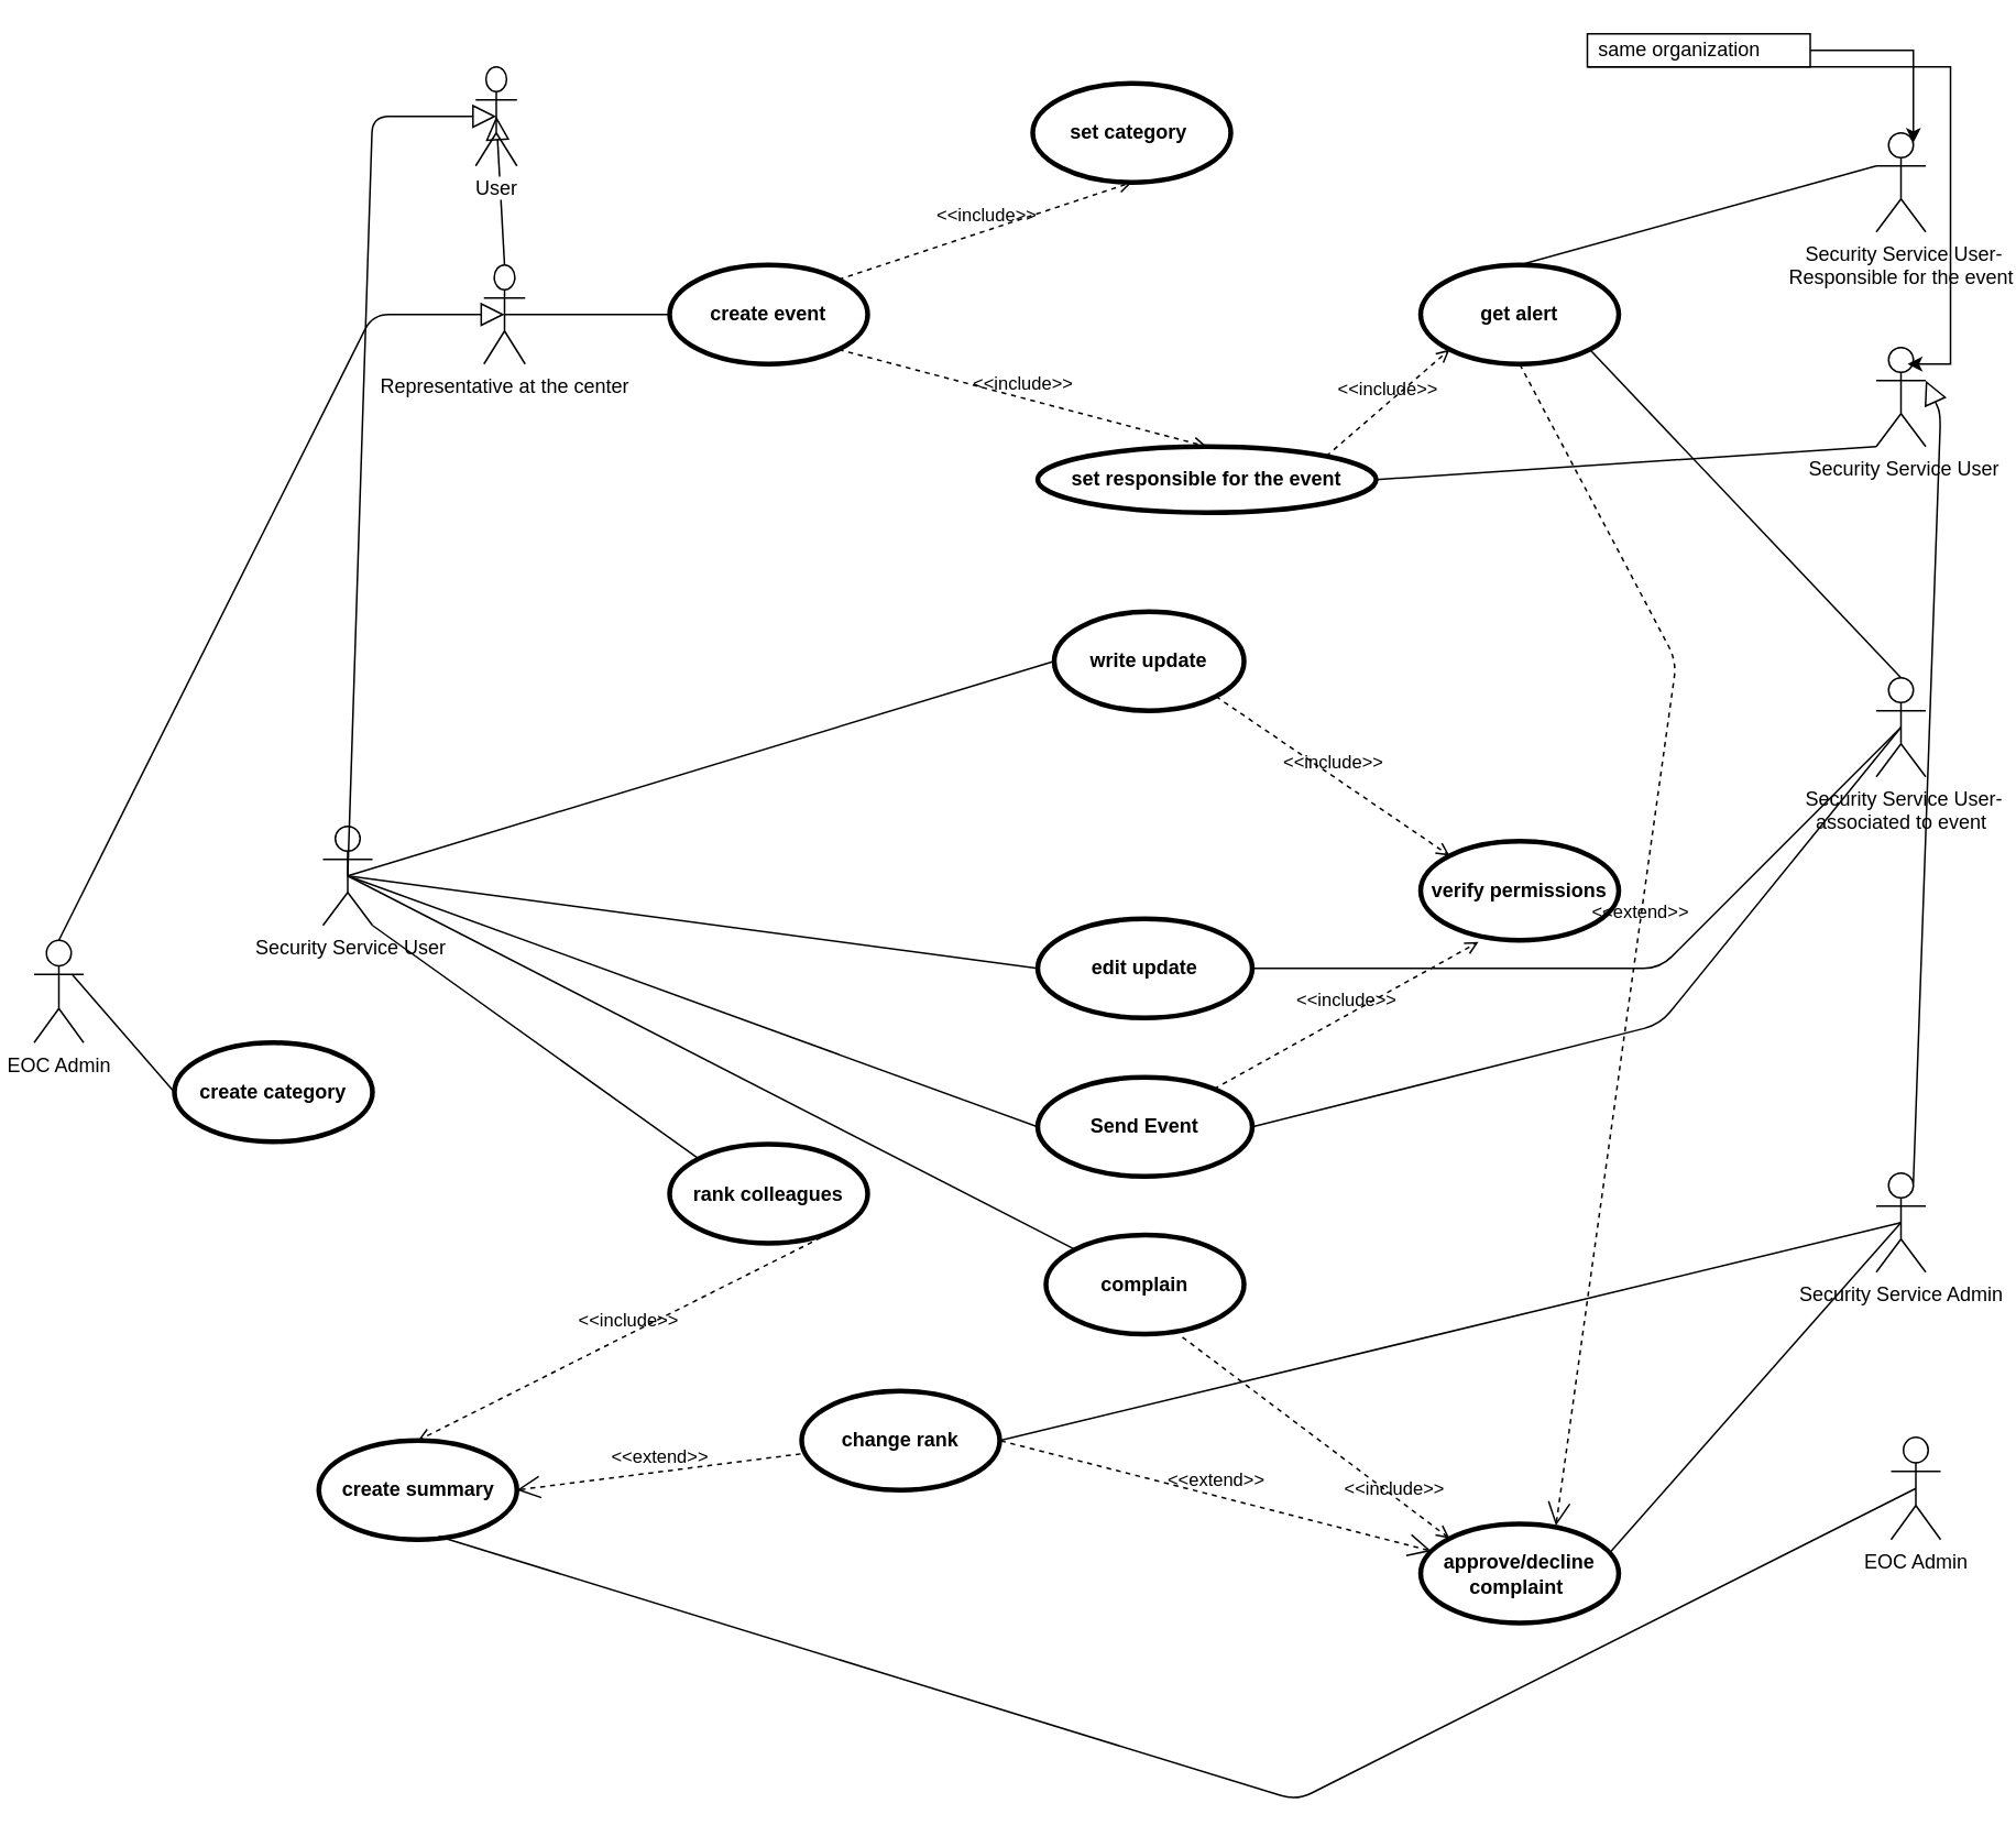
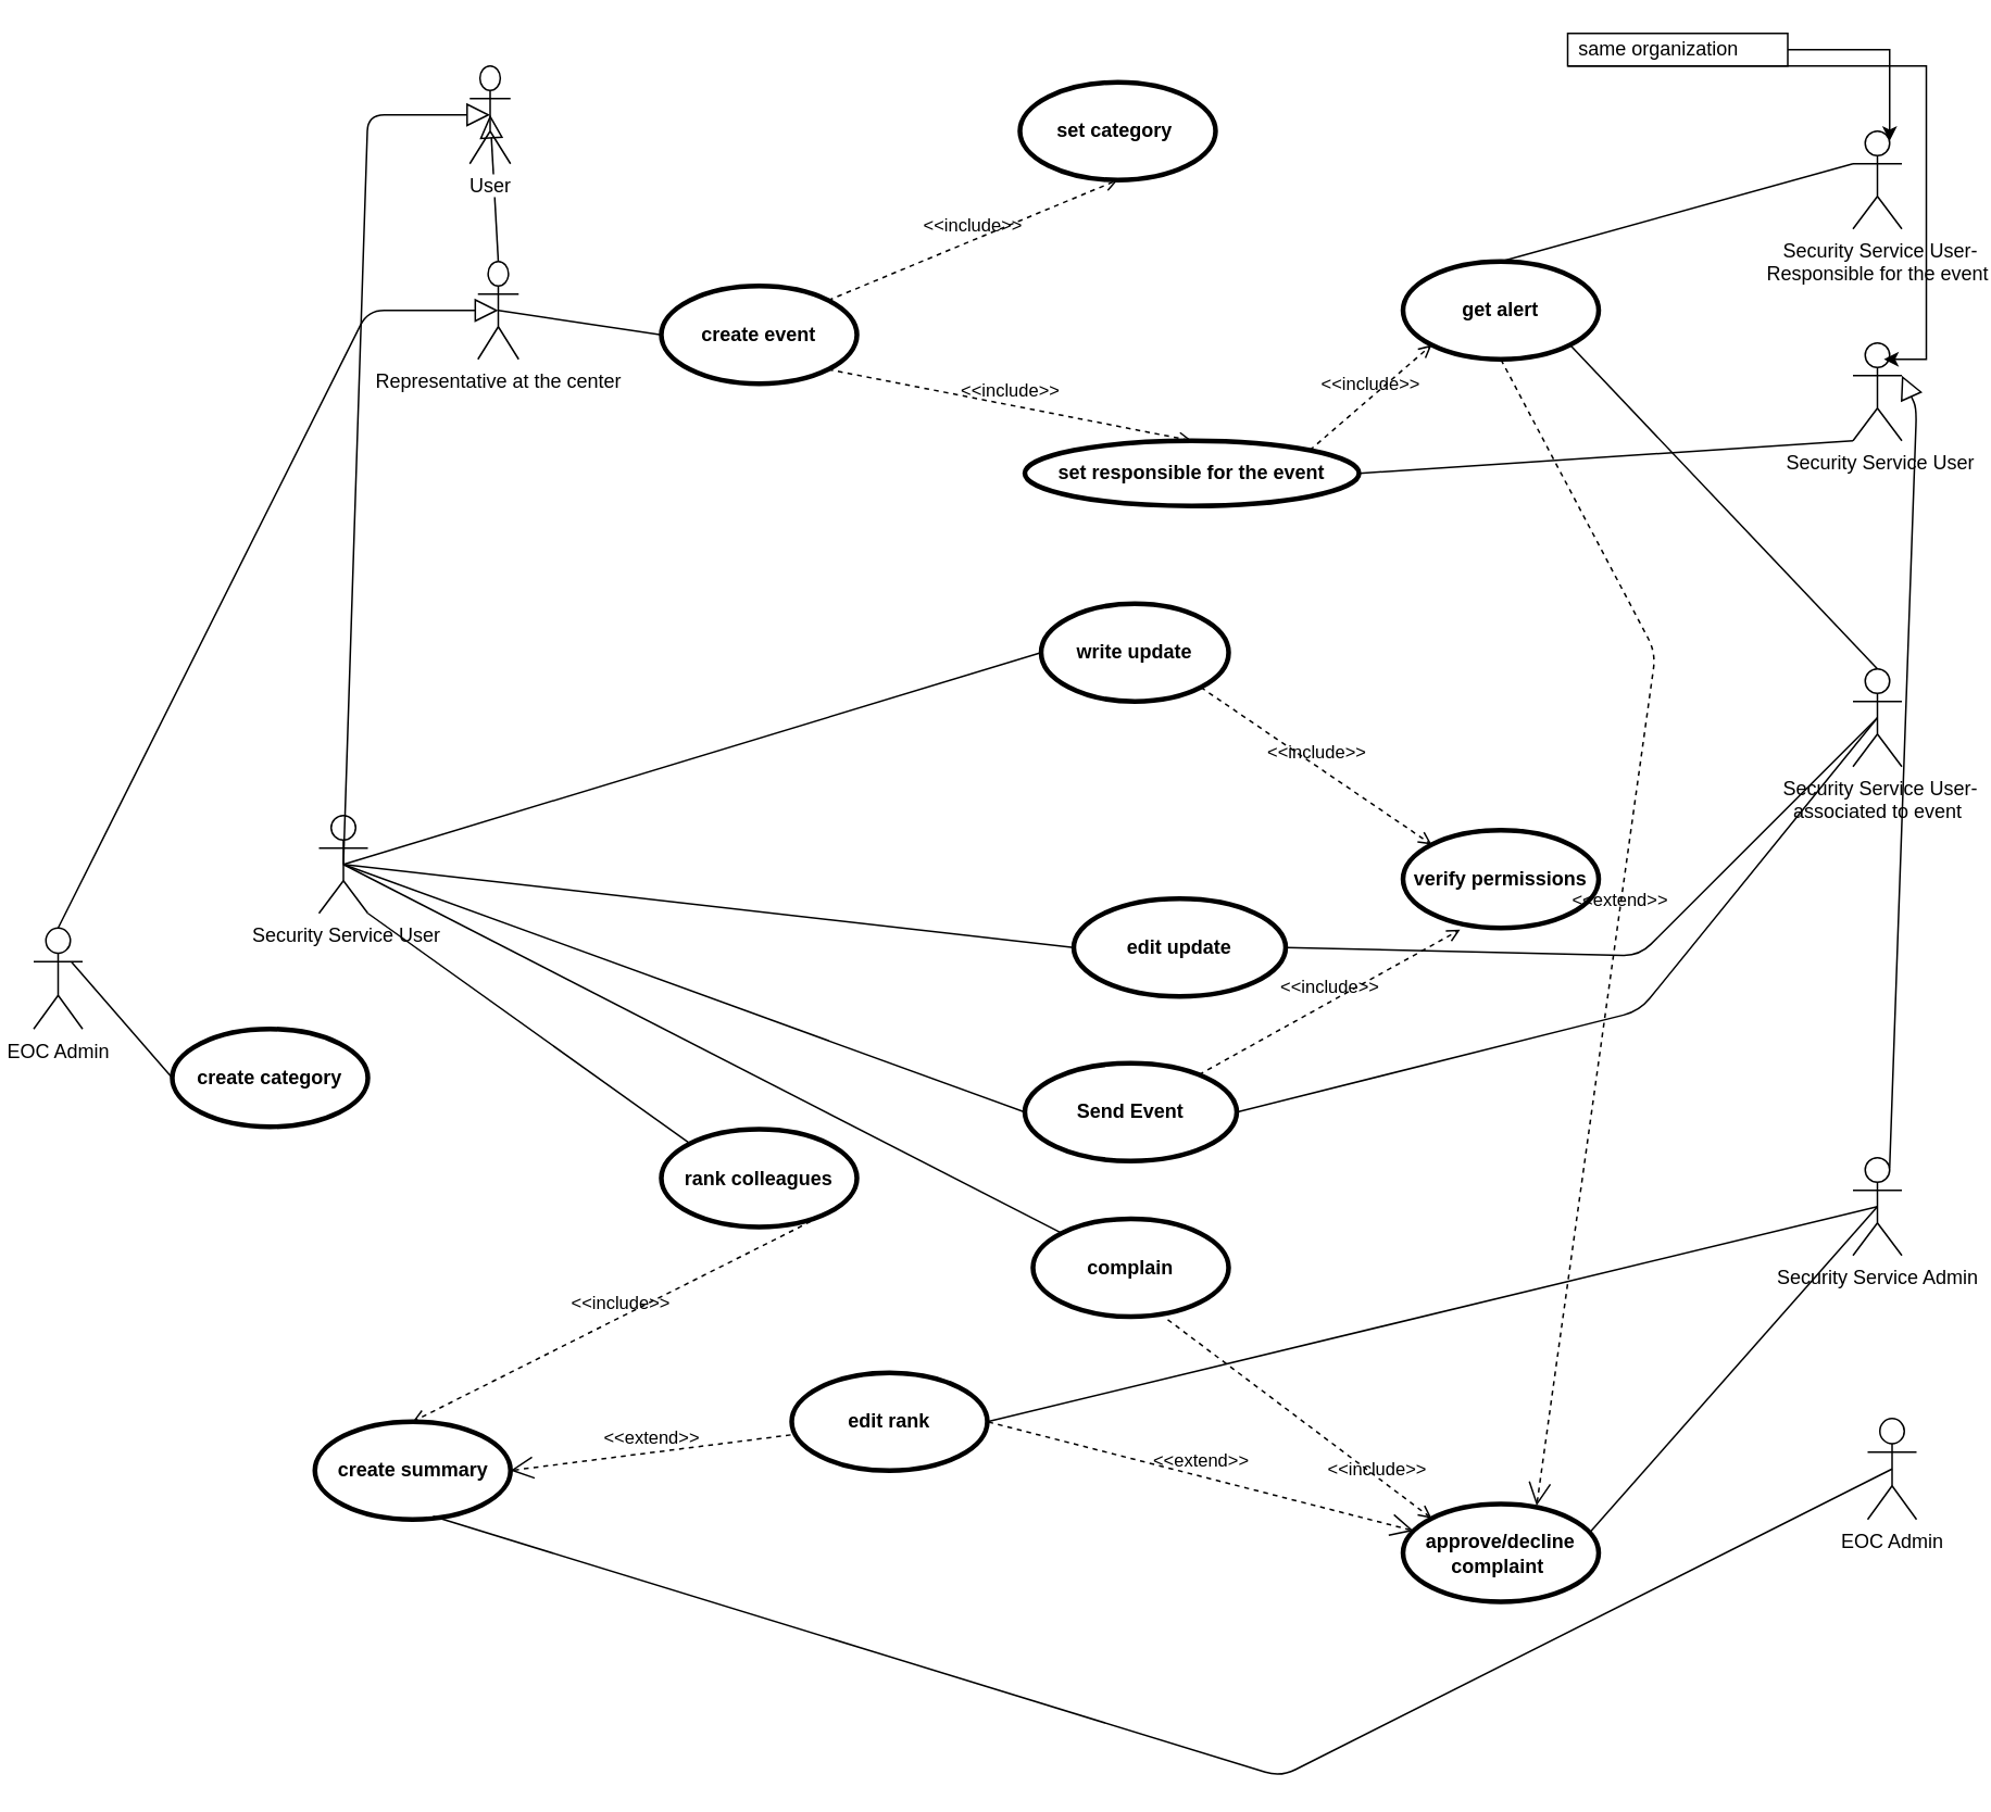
- <mxCell id="8" value="&lt;span&gt;create event&lt;/span&gt;" style="shape=ellipse;html=1;strokeWidth=3;fontStyle=1;whiteSpace=wrap;align=center;perimeter=ellipsePerimeter;" parent="1" vertex="1"><mxGeometry x="405" y="160" width="120" height="60" as="geometry" /></mxCell>
+ <mxCell id="8" value="&lt;span&gt;create event&lt;/span&gt;" style="shape=ellipse;html=1;strokeWidth=3;fontStyle=1;whiteSpace=wrap;align=center;perimeter=ellipsePerimeter;" parent="1" vertex="1"><mxGeometry x="405" y="175" width="120" height="60" as="geometry" /></mxCell>
- <mxCell id="23" value="edit update" style="shape=ellipse;html=1;strokeWidth=3;fontStyle=1;whiteSpace=wrap;align=center;perimeter=ellipsePerimeter;" parent="1" vertex="1"><mxGeometry x="628" y="556" width="130" height="60" as="geometry" /></mxCell>
+ <mxCell id="23" value="edit update" style="shape=ellipse;html=1;strokeWidth=3;fontStyle=1;whiteSpace=wrap;align=center;perimeter=ellipsePerimeter;" parent="1" vertex="1"><mxGeometry x="658" y="551" width="130" height="60" as="geometry" /></mxCell>
- <mxCell id="36" value="change rank" style="shape=ellipse;html=1;strokeWidth=3;fontStyle=1;whiteSpace=wrap;align=center;perimeter=ellipsePerimeter;" parent="1" vertex="1"><mxGeometry x="485" y="842" width="120" height="60" as="geometry" /></mxCell>
+ <mxCell id="36" value="edit rank" style="shape=ellipse;html=1;strokeWidth=3;fontStyle=1;whiteSpace=wrap;align=center;perimeter=ellipsePerimeter;" parent="1" vertex="1"><mxGeometry x="485" y="842" width="120" height="60" as="geometry" /></mxCell>
